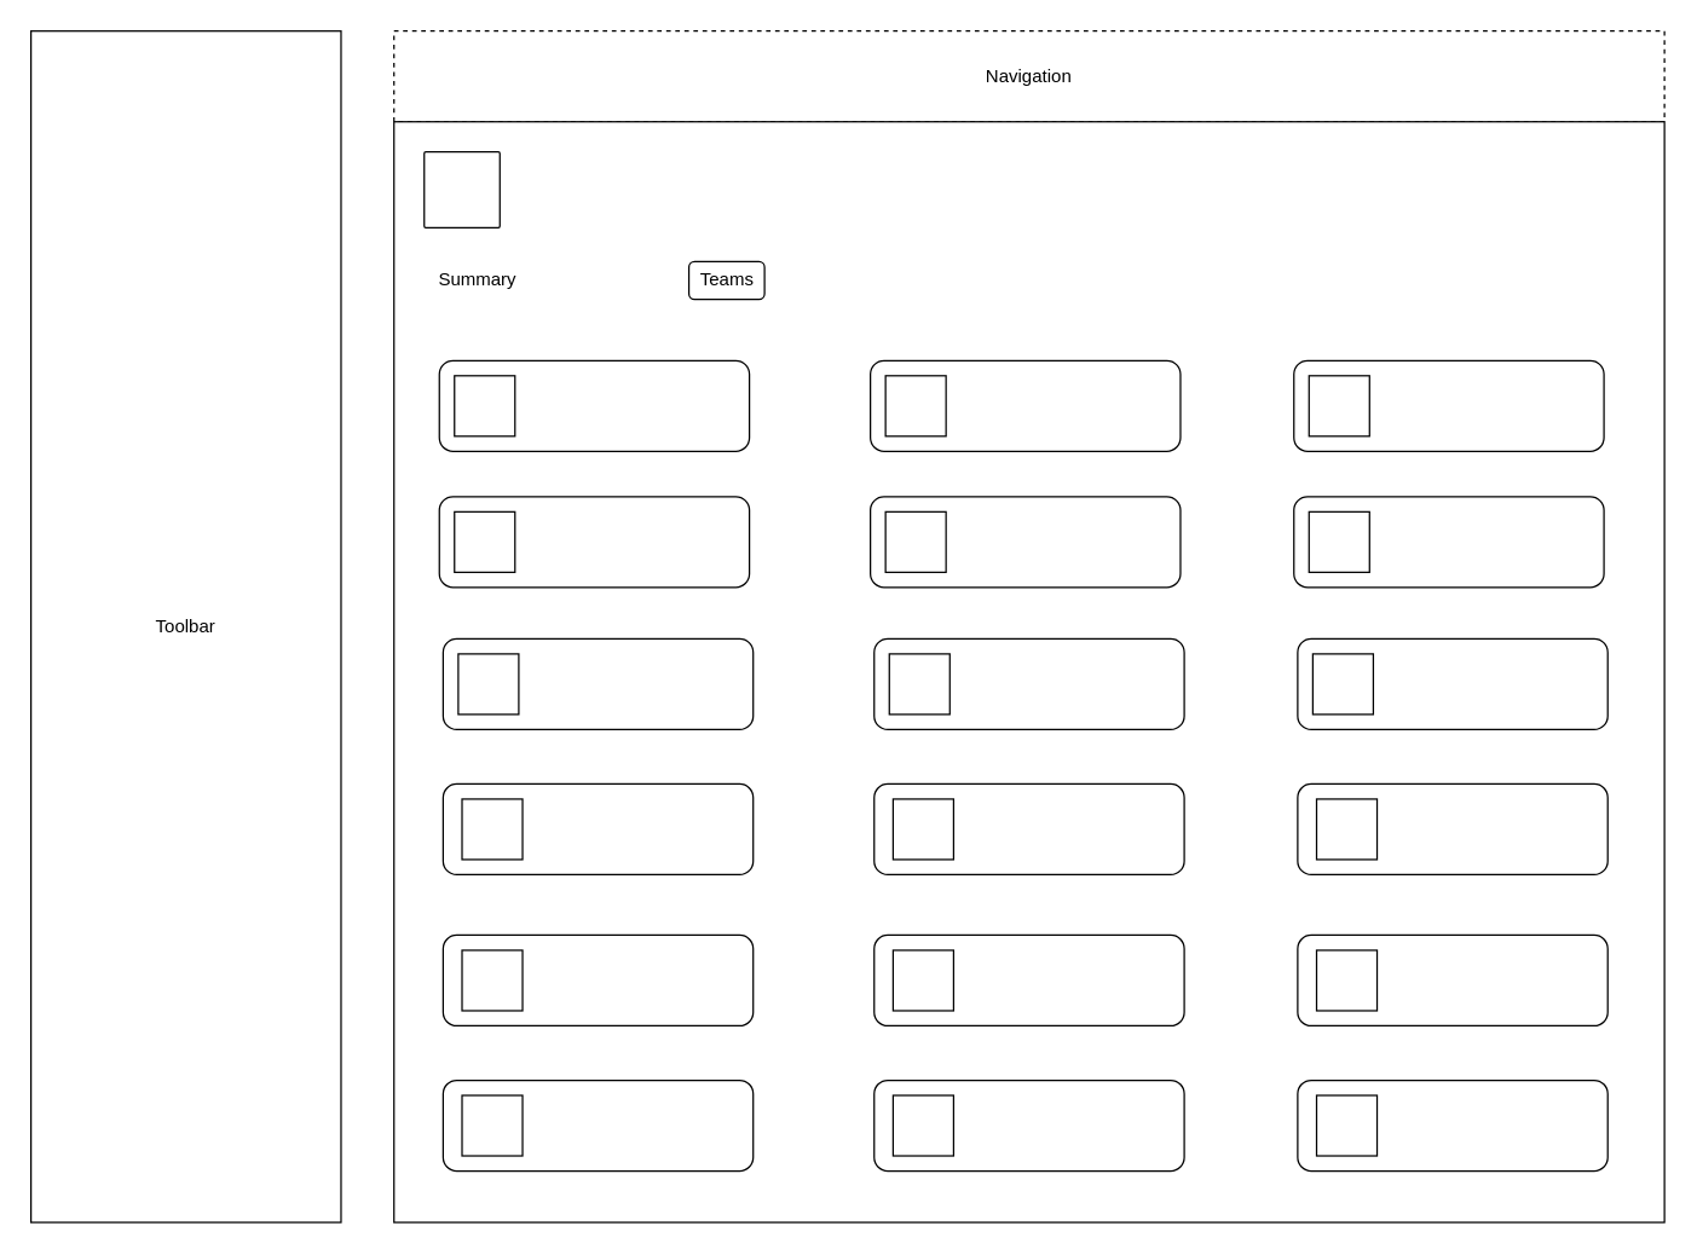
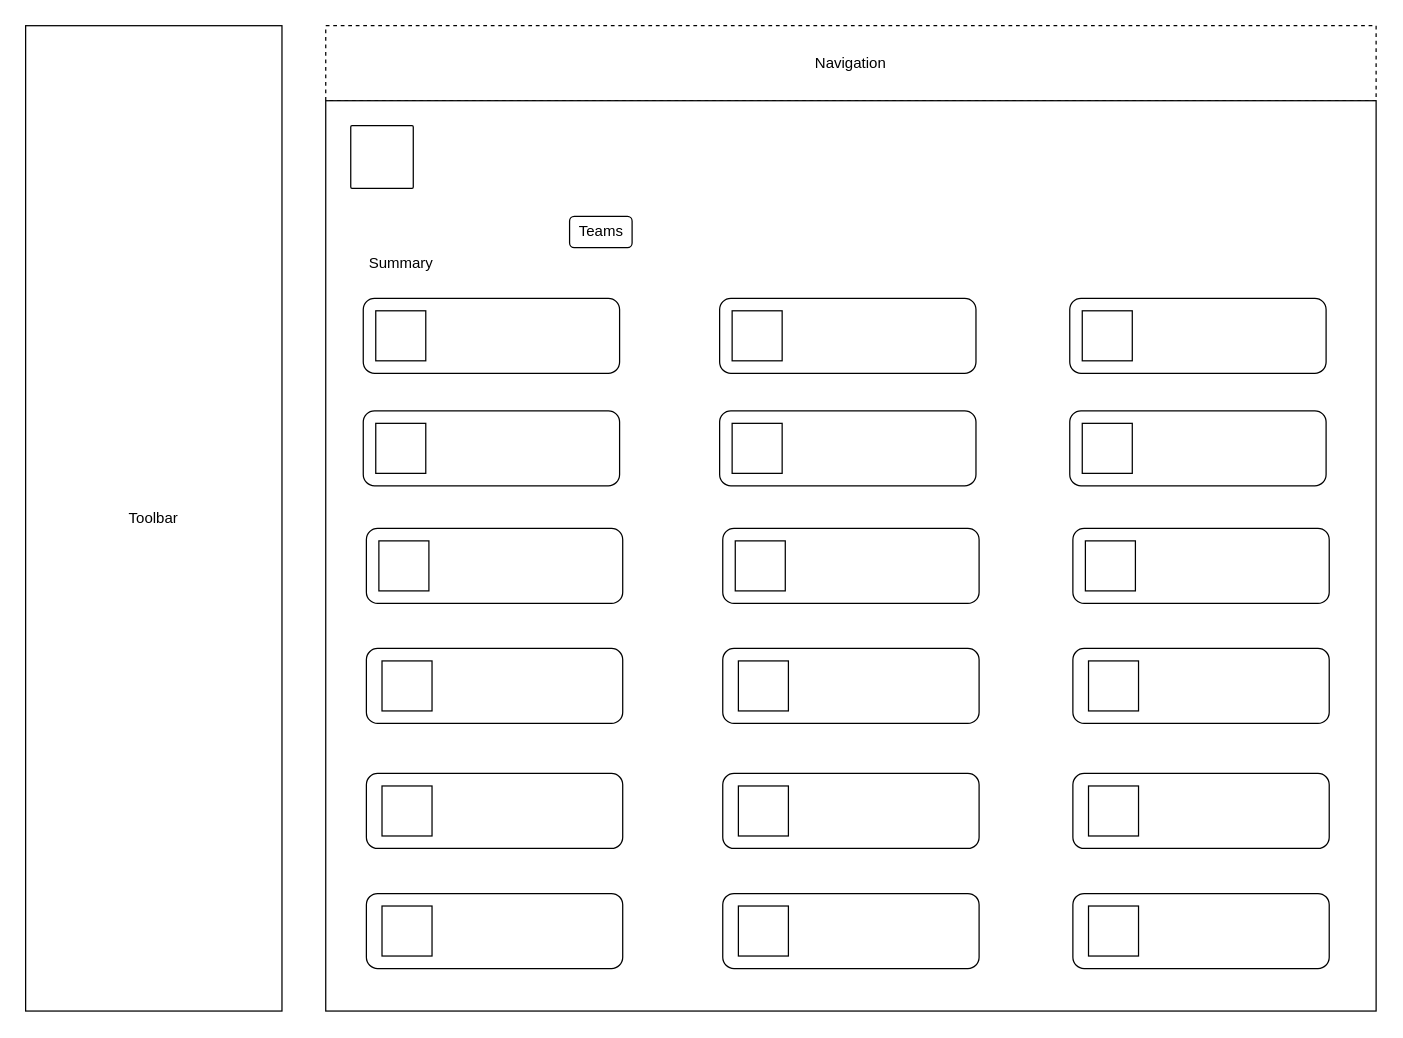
- <mxCell id="6" value="Summary" style="text;html=1;align=center;verticalAlign=middle;resizable=0;points=[];autosize=1;strokeColor=none;fillColor=none;" parent="1" vertex="1"><mxGeometry x="280" y="170" width="70" height="30" as="geometry" /></mxCell>
+ <mxCell id="6" value="Summary" style="text;html=1;align=center;verticalAlign=middle;resizable=0;points=[];autosize=1;strokeColor=none;fillColor=none;" parent="1" vertex="1"><mxGeometry x="285" y="195" width="70" height="30" as="geometry" /></mxCell>
